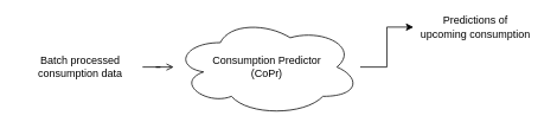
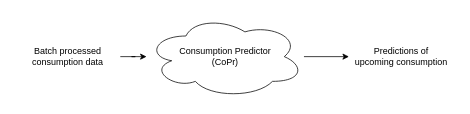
- <mxCell id="6" value="&lt;div&gt;Predictions of&lt;/div&gt;&lt;div&gt;upcoming consumption&lt;/div&gt;" style="text;html=1;strokeColor=none;fillColor=none;align=center;verticalAlign=middle;whiteSpace=wrap;rounded=0;shadow=0;" parent="1" vertex="1"><mxGeometry x="465" y="20" width="140" height="20" as="geometry" /></mxCell>
+ <mxCell id="6" value="&lt;div&gt;Predictions of&lt;/div&gt;&lt;div&gt;upcoming consumption&lt;/div&gt;" style="text;html=1;strokeColor=none;fillColor=none;align=center;verticalAlign=middle;whiteSpace=wrap;rounded=0;shadow=0;" parent="1" vertex="1"><mxGeometry x="465" y="65" width="140" height="20" as="geometry" /></mxCell>
- <mxCell id="4" style="edgeStyle=orthogonalEdgeStyle;rounded=0;orthogonalLoop=1;jettySize=auto;html=1;fontColor=#000000;endArrow=open;endFill=1;" parent="1" source="5" target="3" edge="1"><mxGeometry relative="1" as="geometry" /></mxCell>
+ <mxCell id="4" style="edgeStyle=orthogonalEdgeStyle;rounded=0;orthogonalLoop=1;jettySize=auto;html=1;fontColor=#000000;endArrow=classic;endFill=1;" parent="1" source="5" target="3" edge="1"><mxGeometry relative="1" as="geometry" /></mxCell>
